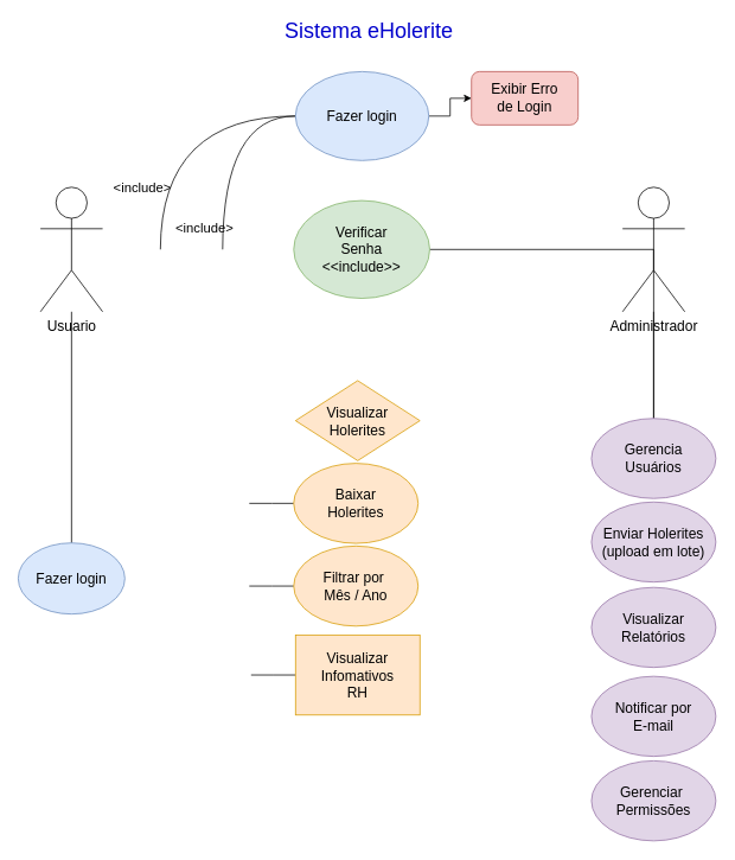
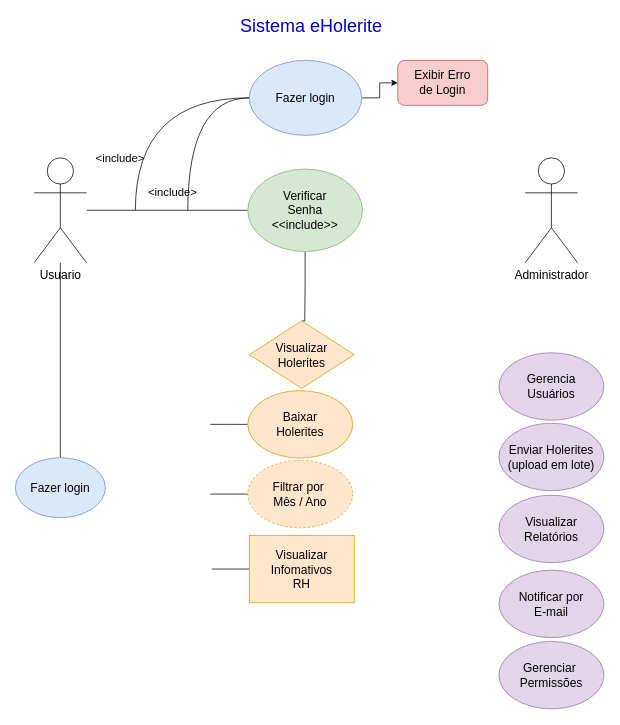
- <mxCell id="6" style="edgeStyle=orthogonalEdgeStyle;rounded=0;orthogonalLoop=1;jettySize=auto;html=1;endArrow=none;startFill=0;" edge="1" parent="1" source="8" target="24"><mxGeometry relative="1" as="geometry" /></mxCell>
+ <mxCell id="6" style="edgeStyle=orthogonalEdgeStyle;rounded=0;orthogonalLoop=1;jettySize=auto;html=1;endArrow=none;startFill=0;" edge="1" parent="1" source="8" target="3"><mxGeometry relative="1" as="geometry" /></mxCell>
+ <mxCell id="7" style="edgeStyle=orthogonalEdgeStyle;rounded=0;orthogonalLoop=1;jettySize=auto;html=1;entryX=0.5;entryY=0;entryDx=0;entryDy=0;endArrow=none;startFill=0;" edge="1" parent="1" source="8" target="17"><mxGeometry relative="1" as="geometry"><Array as="points"><mxPoint x="406" y="381" /><mxPoint x="406" y="428" /></Array></mxGeometry></mxCell>
- <mxCell id="9" style="edgeStyle=orthogonalEdgeStyle;rounded=0;orthogonalLoop=1;jettySize=auto;html=1;entryX=0.5;entryY=0;entryDx=0;entryDy=0;endArrow=none;startFill=0;" edge="1" parent="1" source="10" target="24"><mxGeometry relative="1" as="geometry" /></mxCell>
- <mxCell id="21" value="Filtrar por&amp;nbsp;&lt;div&gt;Mês / Ano&lt;/div&gt;" style="ellipse;whiteSpace=wrap;html=1;fontSize=16;fillColor=#ffe6cc;strokeColor=#d79b00;" vertex="1" parent="1"><mxGeometry x="330" y="613.5" width="140" height="90" as="geometry" /></mxCell>
+ <mxCell id="21" value="Filtrar por&amp;nbsp;&lt;div&gt;Mês / Ano&lt;/div&gt;" style="ellipse;whiteSpace=wrap;html=1;fontSize=16;fillColor=#ffe6cc;strokeColor=#d79b00;dashed=1;" vertex="1" parent="1"><mxGeometry x="330" y="613.5" width="140" height="90" as="geometry" /></mxCell>
